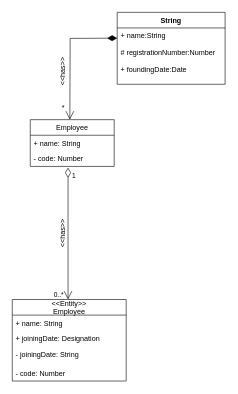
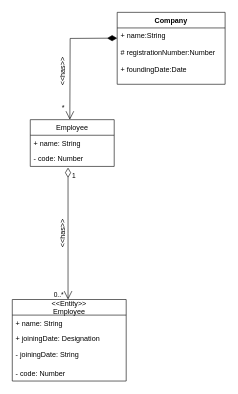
- <mxCell id="2" value="String" style="swimlane;fontStyle=1;align=center;verticalAlign=top;childLayout=stackLayout;horizontal=1;startSize=26;horizontalStack=0;resizeParent=1;resizeParentMax=0;resizeLast=0;collapsible=1;marginBottom=0;" vertex="1" parent="1"><mxGeometry x="195" y="20" width="180" height="120" as="geometry" /></mxCell>
+ <mxCell id="2" value="Company" style="swimlane;fontStyle=1;align=center;verticalAlign=top;childLayout=stackLayout;horizontal=1;startSize=26;horizontalStack=0;resizeParent=1;resizeParentMax=0;resizeLast=0;collapsible=1;marginBottom=0;" vertex="1" parent="1"><mxGeometry x="195" y="20" width="180" height="120" as="geometry" /></mxCell>
